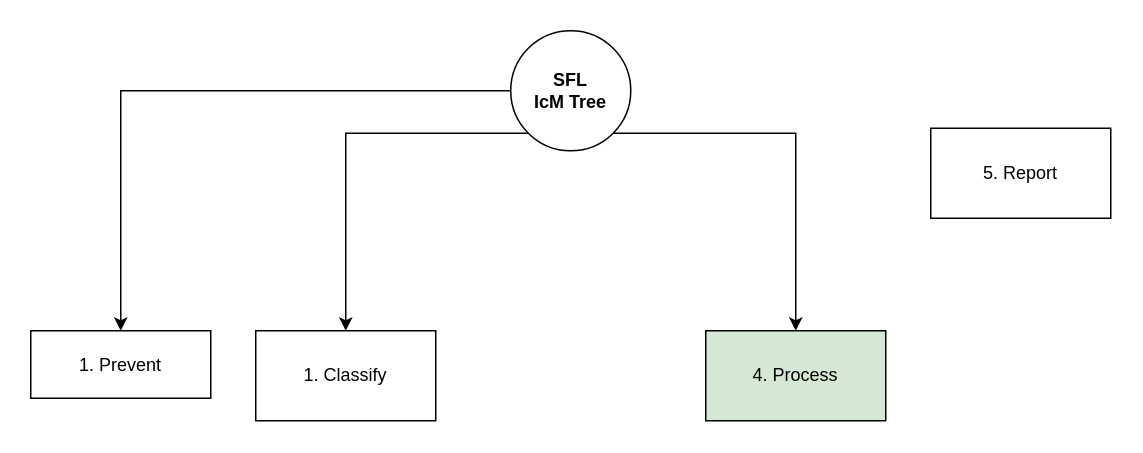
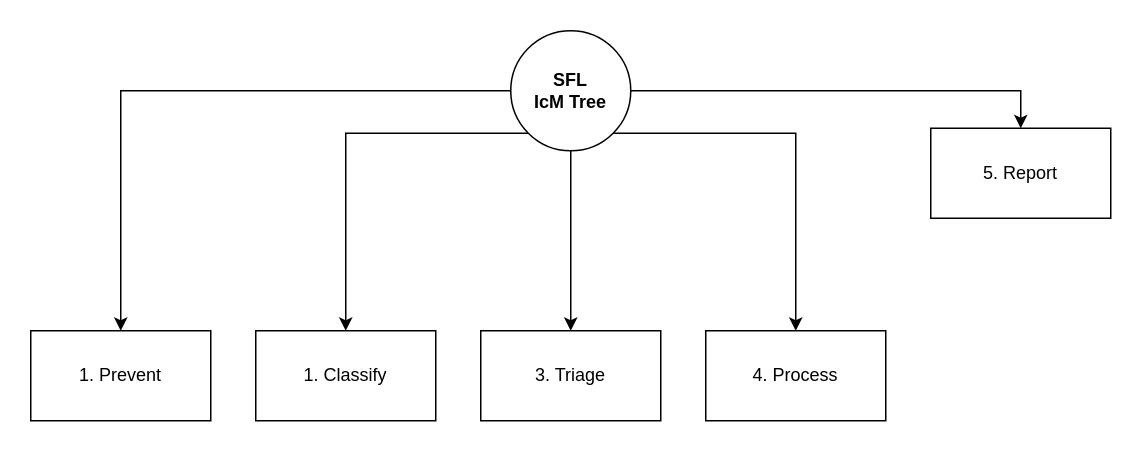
+ <mxCell id="6" style="edgeStyle=orthogonalEdgeStyle;rounded=0;orthogonalLoop=1;jettySize=auto;html=1;exitX=1;exitY=0.5;exitDx=0;exitDy=0;entryX=0.5;entryY=0;entryDx=0;entryDy=0;" edge="1" parent="1" source="7" target="12"><mxGeometry relative="1" as="geometry" /></mxCell>
+ <mxCell id="4" style="edgeStyle=orthogonalEdgeStyle;rounded=0;orthogonalLoop=1;jettySize=auto;html=1;exitX=0.5;exitY=1;exitDx=0;exitDy=0;entryX=0.5;entryY=0;entryDx=0;entryDy=0;" edge="1" parent="1" source="7" target="10"><mxGeometry relative="1" as="geometry" /></mxCell>
- <mxCell id="8" value="1. Prevent" style="rounded=0;whiteSpace=wrap;html=1;" vertex="1" parent="1"><mxGeometry x="20" y="220" width="120" height="45" as="geometry" /></mxCell>
+ <mxCell id="8" value="1. Prevent" style="rounded=0;whiteSpace=wrap;html=1;" vertex="1" parent="1"><mxGeometry x="20" y="220" width="120" height="60" as="geometry" /></mxCell>
+ <mxCell id="10" value="3. Triage" style="rounded=0;whiteSpace=wrap;html=1;" vertex="1" parent="1"><mxGeometry x="320" y="220" width="120" height="60" as="geometry" /></mxCell>
- <mxCell id="11" value="4. Process" style="rounded=0;whiteSpace=wrap;html=1;fillColor=#d5e8d4;" vertex="1" parent="1"><mxGeometry x="470" y="220" width="120" height="60" as="geometry" /></mxCell>
+ <mxCell id="11" value="4. Process" style="rounded=0;whiteSpace=wrap;html=1;" vertex="1" parent="1"><mxGeometry x="470" y="220" width="120" height="60" as="geometry" /></mxCell>
